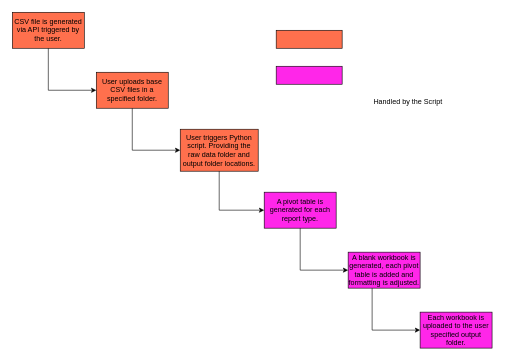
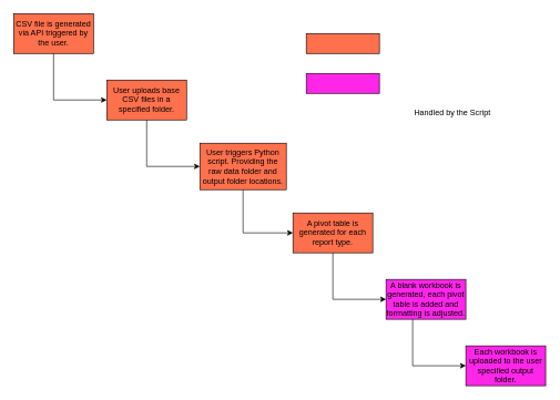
- <mxCell id="8" value="A pivot table is generated for each report type." style="rounded=0;whiteSpace=wrap;html=1;fillColor=#FF26E9;" vertex="1" parent="1"><mxGeometry x="440" y="320" width="120" height="60" as="geometry" /></mxCell>
+ <mxCell id="8" value="A pivot table is generated for each report type." style="rounded=0;whiteSpace=wrap;html=1;fillColor=#ff704d;" vertex="1" parent="1"><mxGeometry x="440" y="320" width="120" height="60" as="geometry" /></mxCell>
